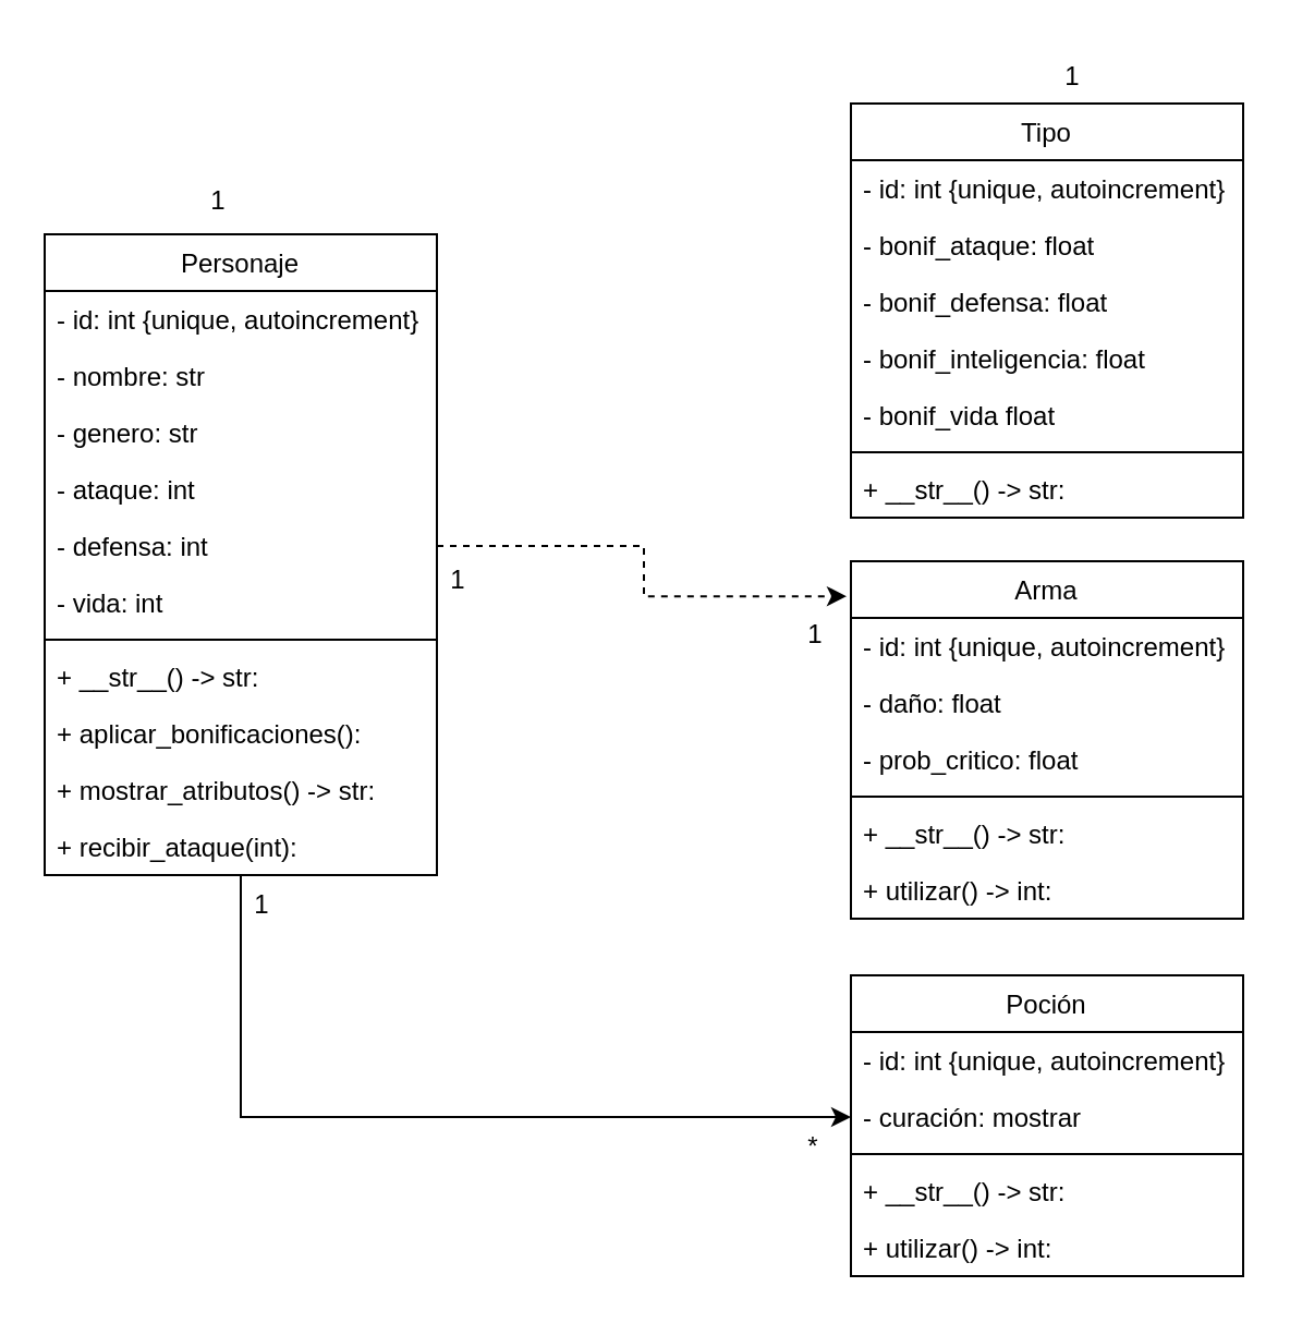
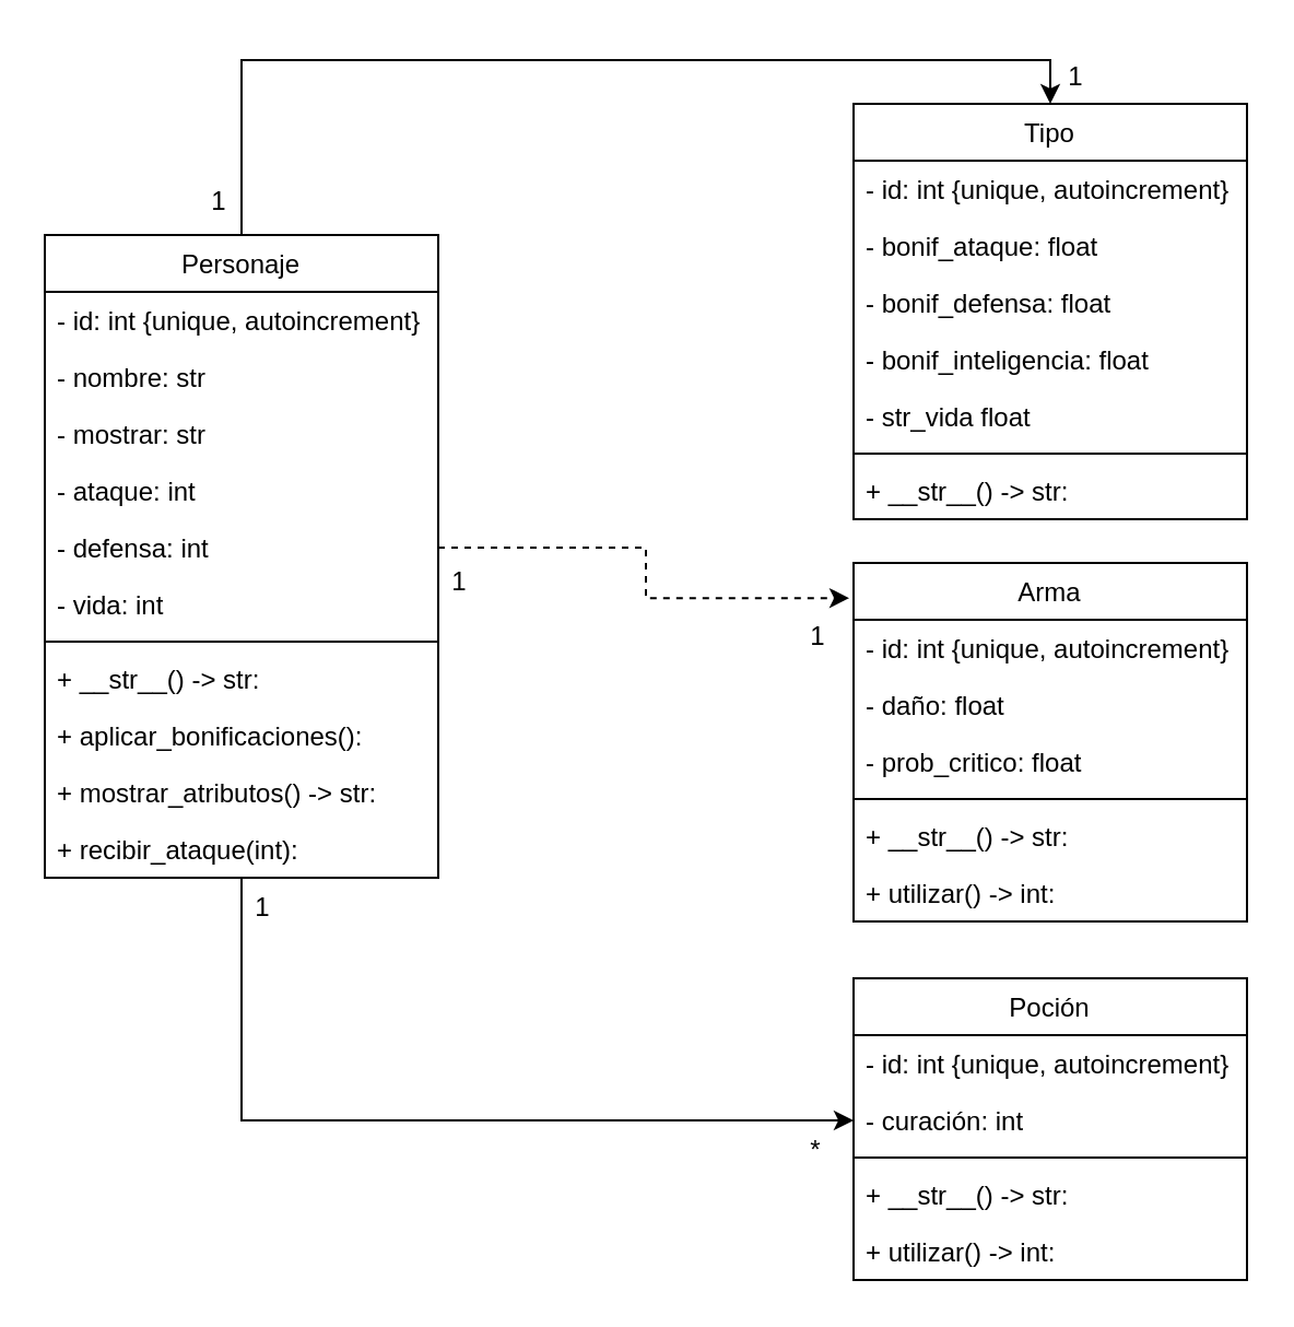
+ <mxCell id="2" style="edgeStyle=orthogonalEdgeStyle;rounded=0;orthogonalLoop=1;jettySize=auto;html=1;exitX=0.5;exitY=0;exitDx=0;exitDy=0;entryX=0.5;entryY=0;entryDx=0;entryDy=0;" parent="1" source="4" target="16" edge="1"><mxGeometry relative="1" as="geometry" /></mxCell>
- <mxCell id="21" value="- bonif_vida float" style="text;align=left;verticalAlign=top;spacingLeft=4;spacingRight=4;overflow=hidden;rotatable=0;points=[[0,0.5],[1,0.5]];portConstraint=eastwest;rounded=0;shadow=0;html=0;" parent="16" vertex="1"><mxGeometry y="130" width="180" height="26" as="geometry" /></mxCell>
+ <mxCell id="21" value="- str_vida float" style="text;align=left;verticalAlign=top;spacingLeft=4;spacingRight=4;overflow=hidden;rotatable=0;points=[[0,0.5],[1,0.5]];portConstraint=eastwest;rounded=0;shadow=0;html=0;" parent="16" vertex="1"><mxGeometry y="130" width="180" height="26" as="geometry" /></mxCell>
- <mxCell id="7" value="- genero: str" style="text;align=left;verticalAlign=top;spacingLeft=4;spacingRight=4;overflow=hidden;rotatable=0;points=[[0,0.5],[1,0.5]];portConstraint=eastwest;rounded=0;shadow=0;html=0;" parent="4" vertex="1"><mxGeometry y="78" width="180" height="26" as="geometry" /></mxCell>
+ <mxCell id="7" value="- mostrar: str" style="text;align=left;verticalAlign=top;spacingLeft=4;spacingRight=4;overflow=hidden;rotatable=0;points=[[0,0.5],[1,0.5]];portConstraint=eastwest;rounded=0;shadow=0;html=0;" parent="4" vertex="1"><mxGeometry y="78" width="180" height="26" as="geometry" /></mxCell>
- <mxCell id="33" value="- curación: mostrar" style="text;align=left;verticalAlign=top;spacingLeft=4;spacingRight=4;overflow=hidden;rotatable=0;points=[[0,0.5],[1,0.5]];portConstraint=eastwest;rounded=0;shadow=0;html=0;" parent="31" vertex="1"><mxGeometry y="52" width="180" height="26" as="geometry" /></mxCell>
+ <mxCell id="33" value="- curación: int" style="text;align=left;verticalAlign=top;spacingLeft=4;spacingRight=4;overflow=hidden;rotatable=0;points=[[0,0.5],[1,0.5]];portConstraint=eastwest;rounded=0;shadow=0;html=0;" parent="31" vertex="1"><mxGeometry y="52" width="180" height="26" as="geometry" /></mxCell>
